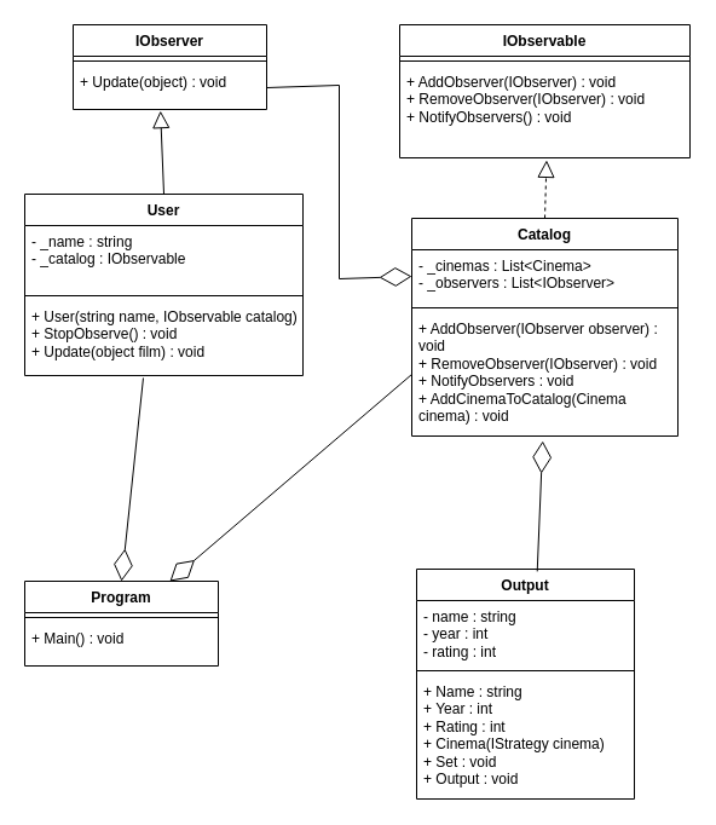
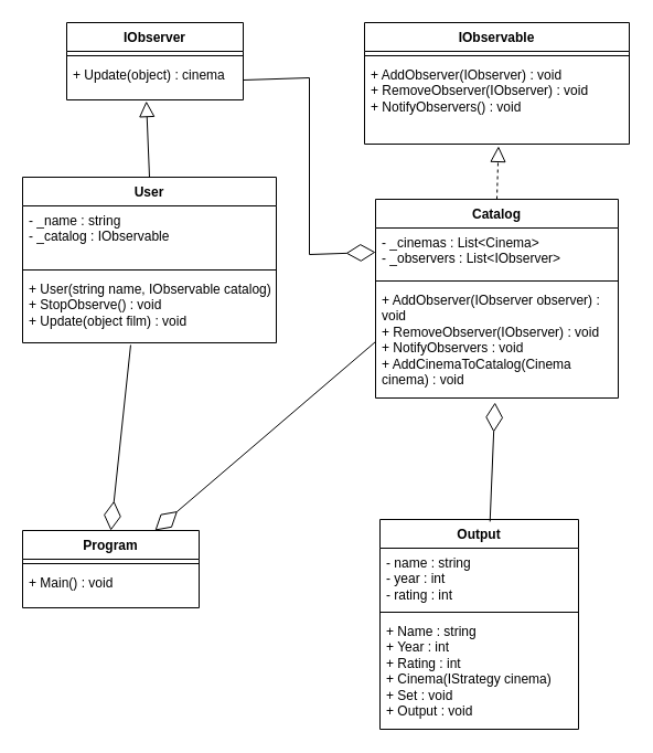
- <mxCell id="4" value="+ Update(object) : void" style="text;strokeColor=none;fillColor=none;align=left;verticalAlign=top;spacingLeft=4;spacingRight=4;overflow=hidden;rotatable=0;points=[[0,0.5],[1,0.5]];portConstraint=eastwest;whiteSpace=wrap;html=1;" parent="2" vertex="1"><mxGeometry y="34" width="160" height="36" as="geometry" /></mxCell>
+ <mxCell id="4" value="+ Update(object) : cinema" style="text;strokeColor=none;fillColor=none;align=left;verticalAlign=top;spacingLeft=4;spacingRight=4;overflow=hidden;rotatable=0;points=[[0,0.5],[1,0.5]];portConstraint=eastwest;whiteSpace=wrap;html=1;" parent="2" vertex="1"><mxGeometry y="34" width="160" height="36" as="geometry" /></mxCell>
